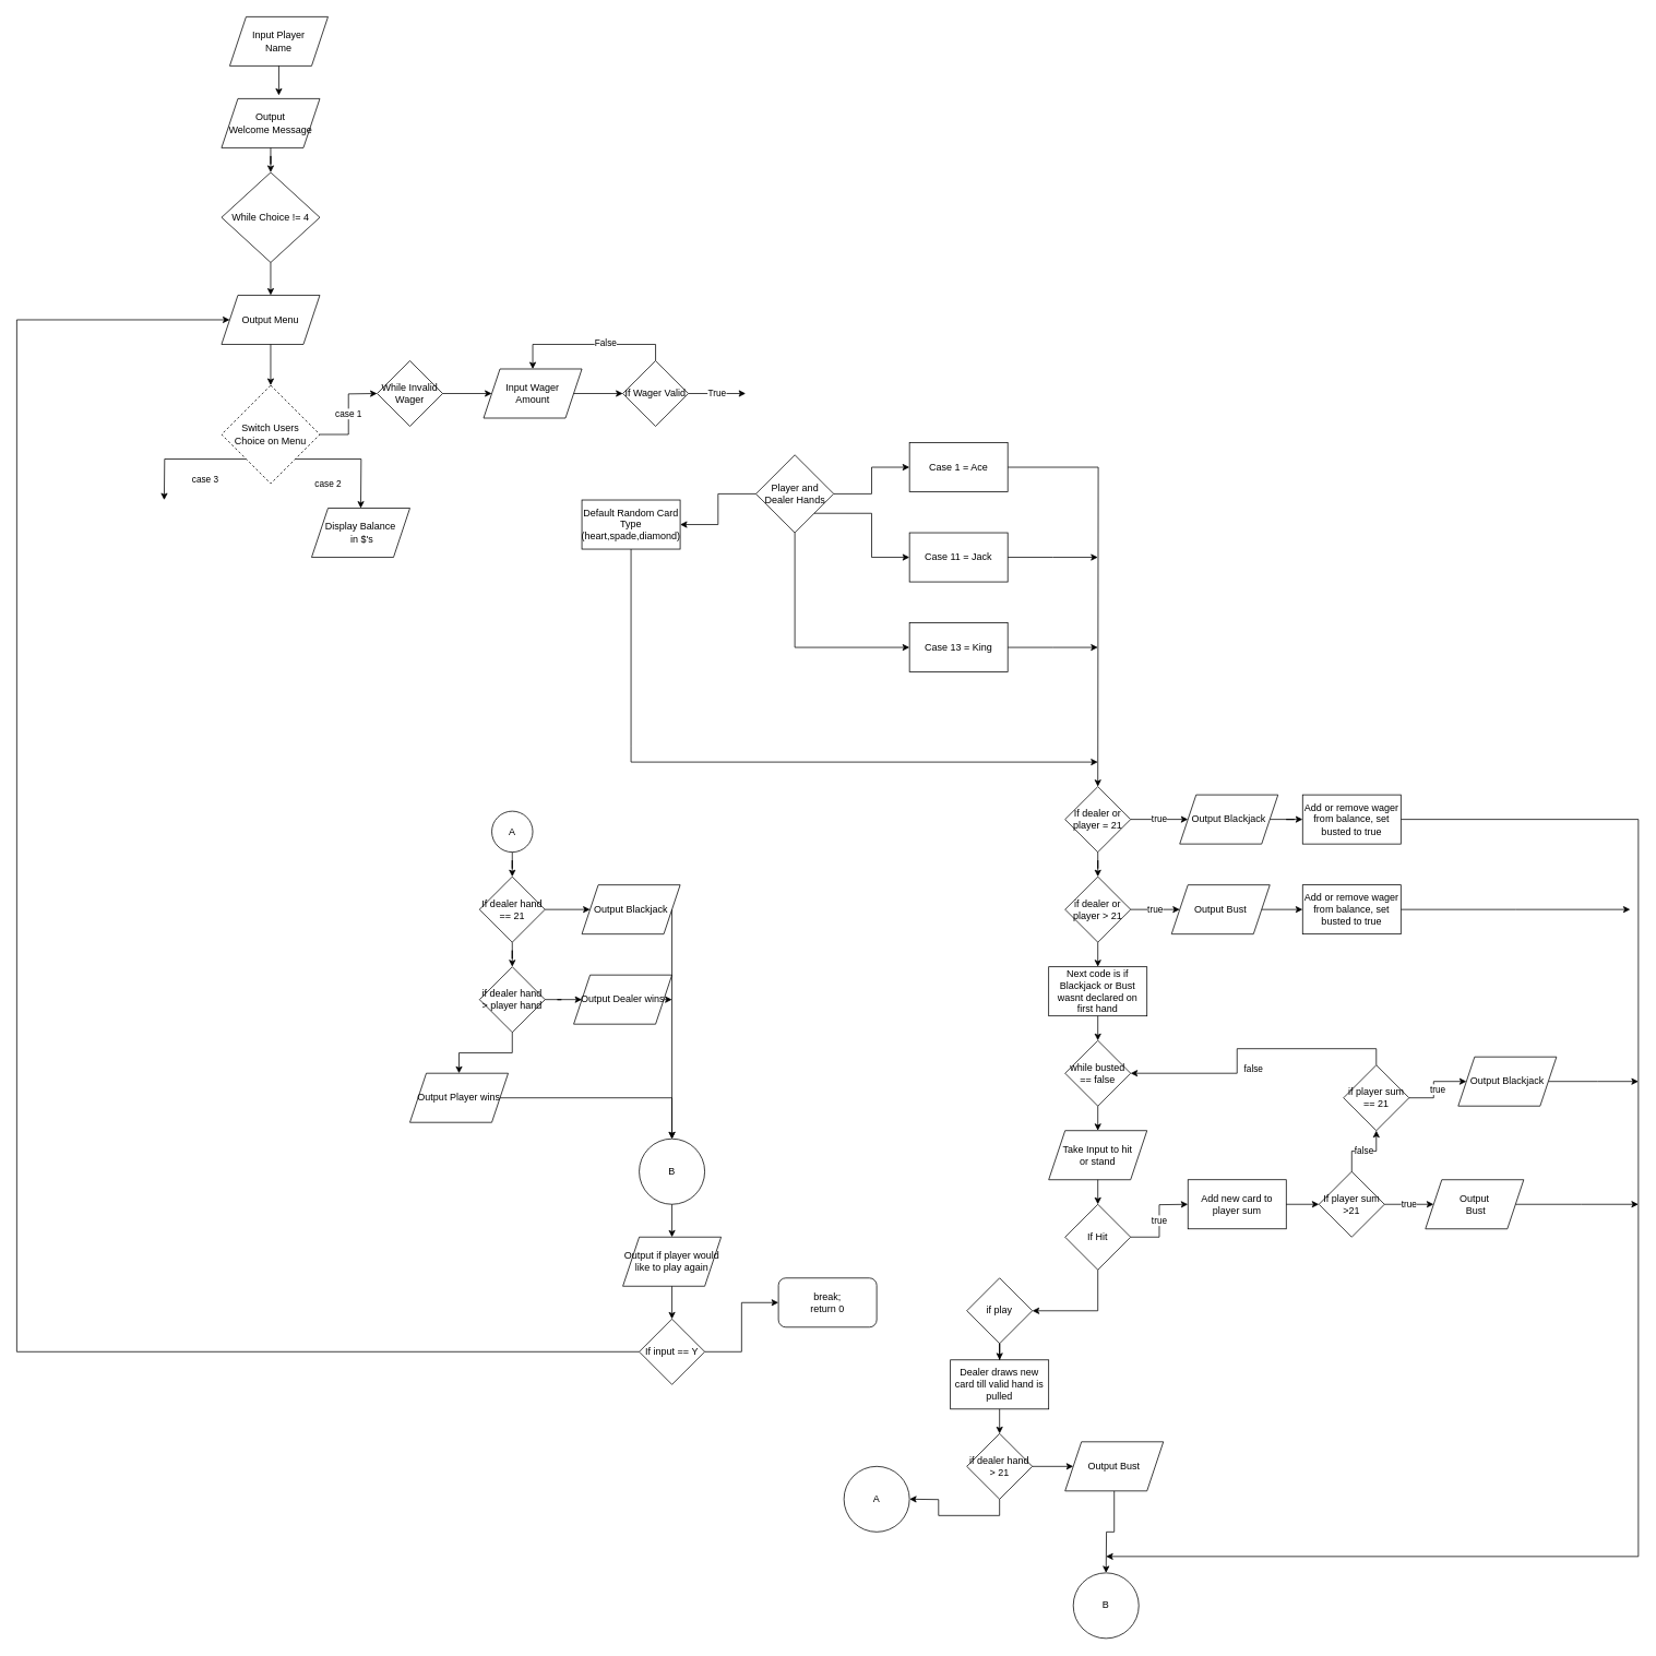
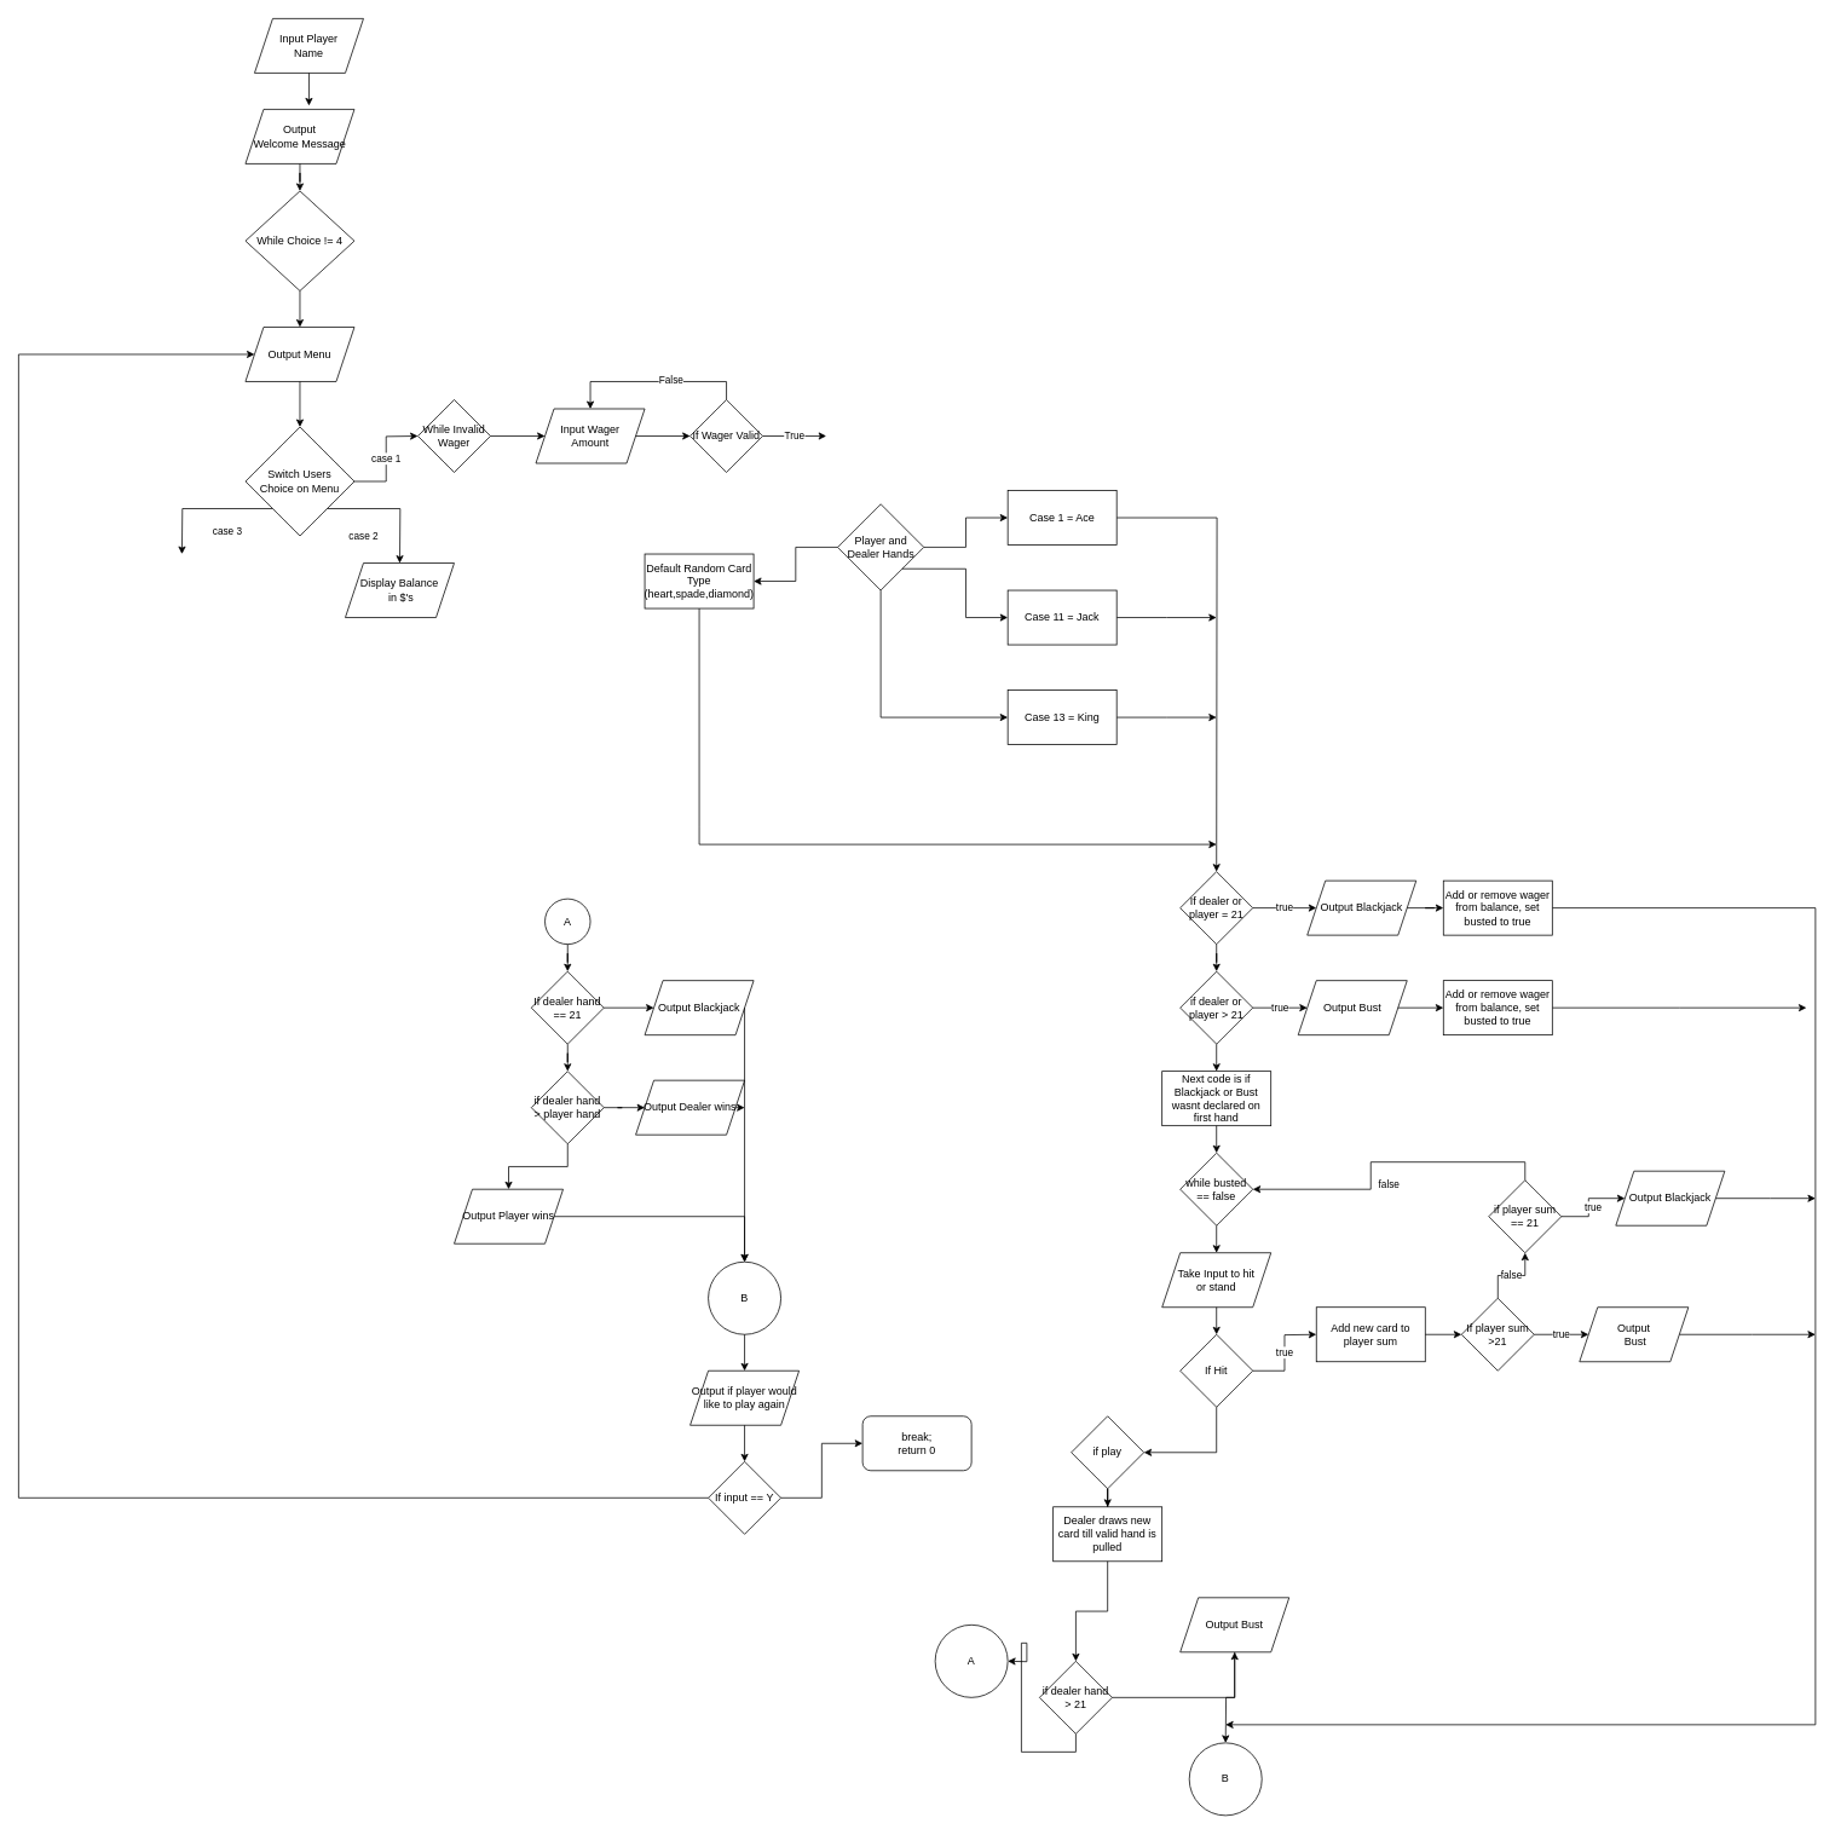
- <mxCell id="13" value="Switch Users&lt;br&gt;Choice on Menu" style="rhombus;whiteSpace=wrap;html=1;dashed=1;" vertex="1" parent="2"><mxGeometry x="250" y="450" width="120" height="120" as="geometry" /></mxCell>
+ <mxCell id="13" value="Switch Users&lt;br&gt;Choice on Menu" style="rhombus;whiteSpace=wrap;html=1;" vertex="1" parent="2"><mxGeometry x="250" y="450" width="120" height="120" as="geometry" /></mxCell>
- <mxCell id="75" value="if dealer hand &amp;gt; 21" style="rhombus;whiteSpace=wrap;html=1;" vertex="1" parent="2"><mxGeometry x="1160" y="1730" width="80" height="80" as="geometry" /></mxCell>
+ <mxCell id="75" value="if dealer hand &amp;gt; 21" style="rhombus;whiteSpace=wrap;html=1;" vertex="1" parent="2"><mxGeometry x="1125" y="1810" width="80" height="80" as="geometry" /></mxCell>
